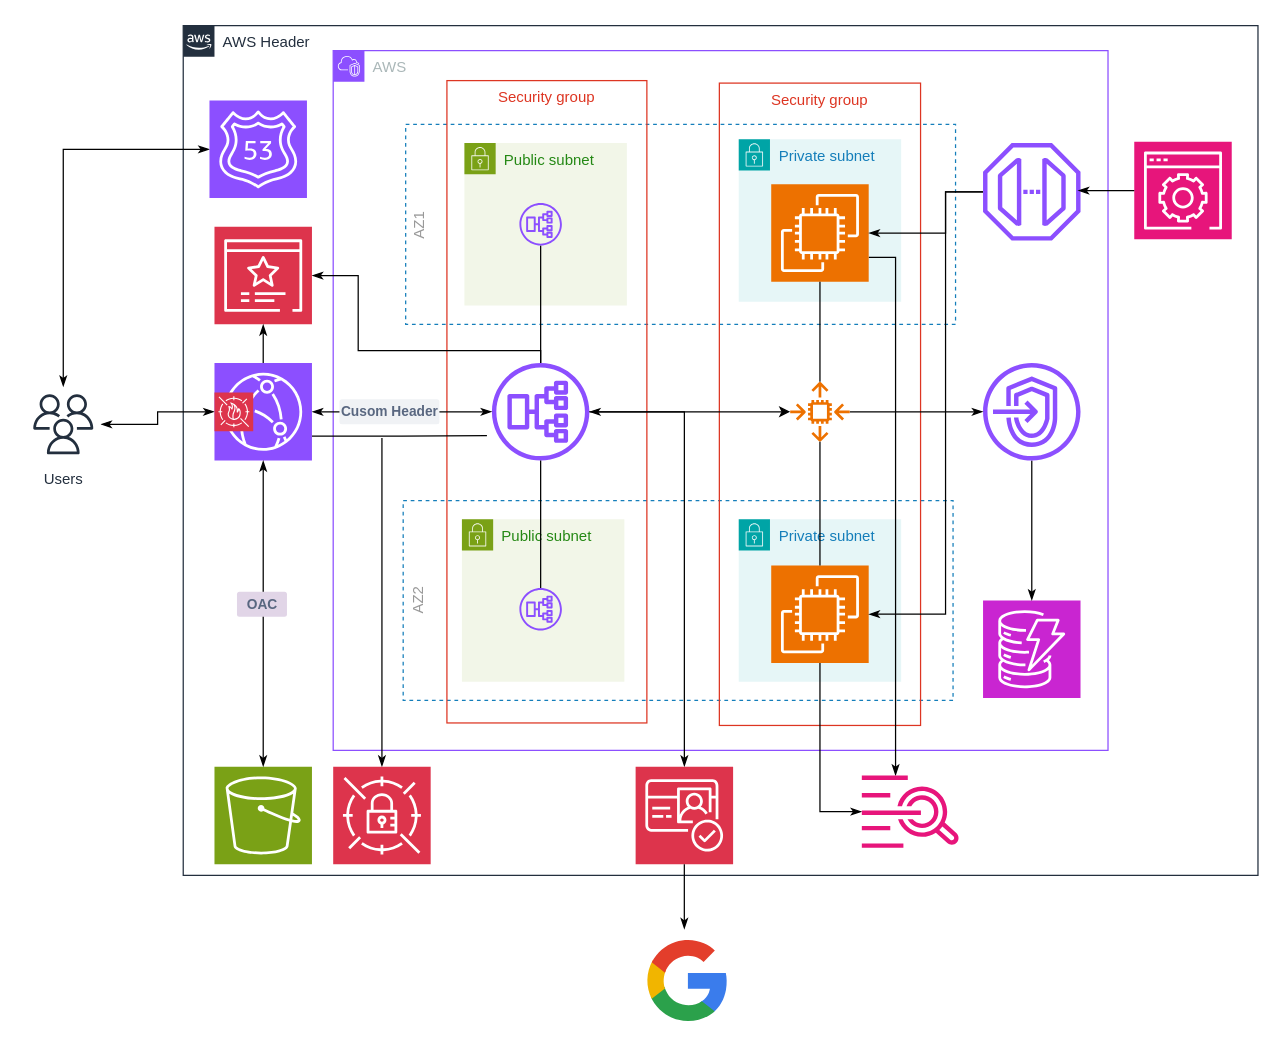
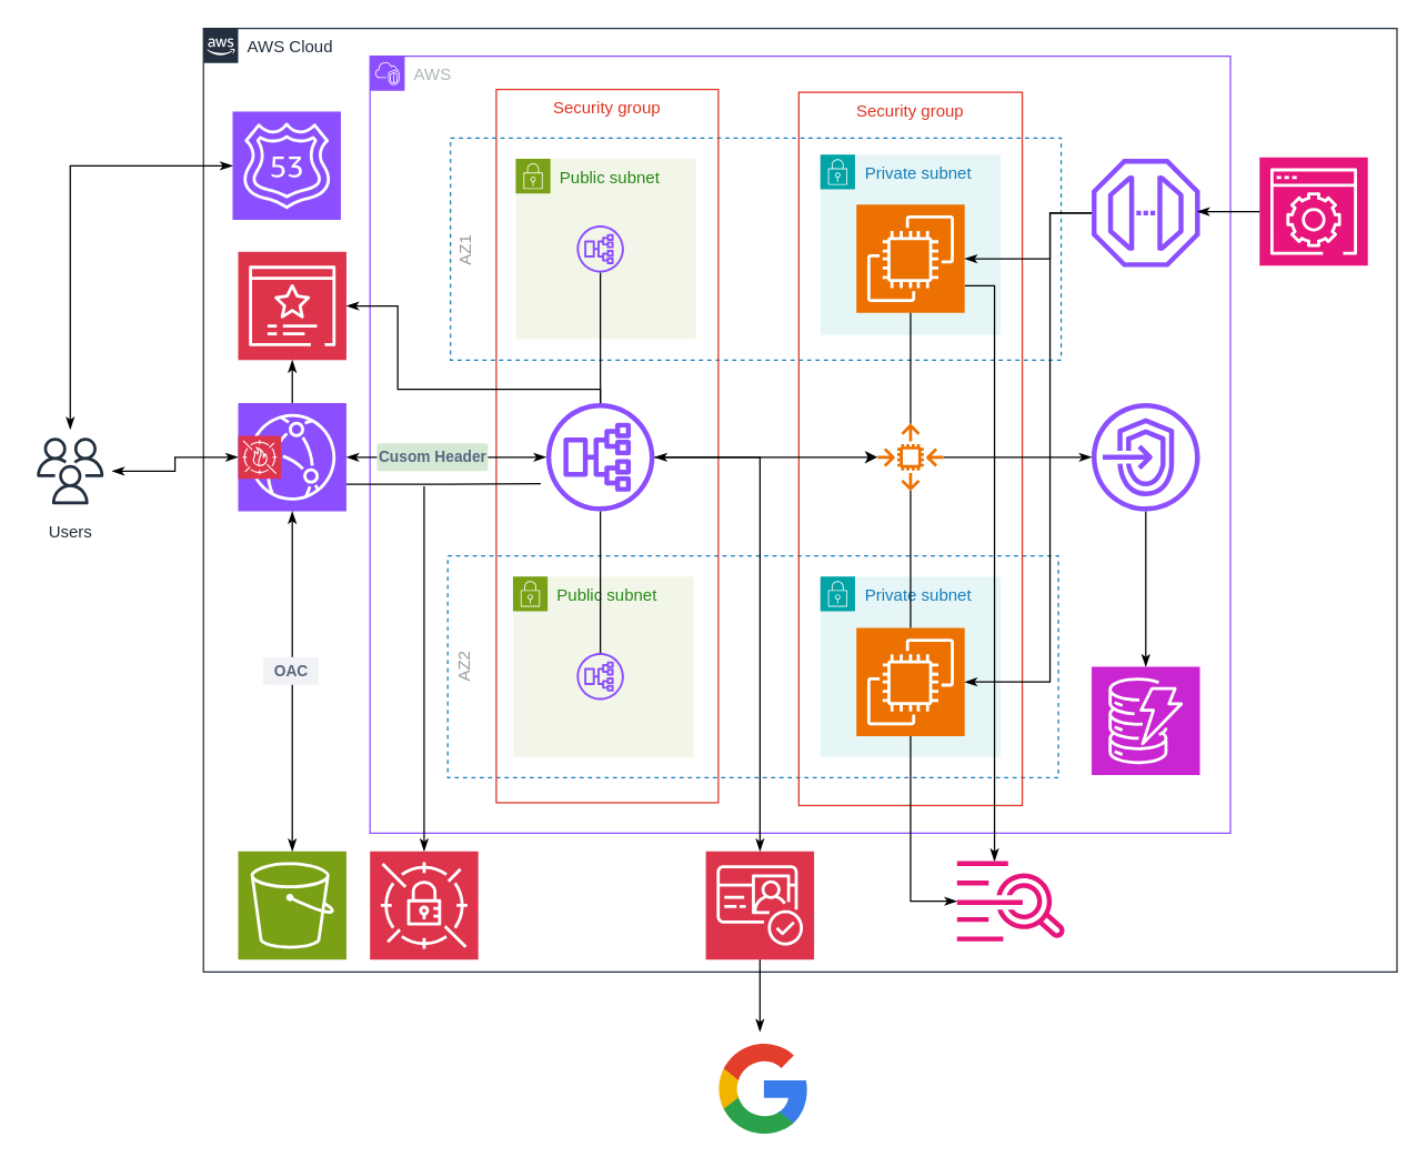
- <mxCell id="6" value="AWS Header" style="points=[[0,0],[0.25,0],[0.5,0],[0.75,0],[1,0],[1,0.25],[1,0.5],[1,0.75],[1,1],[0.75,1],[0.5,1],[0.25,1],[0,1],[0,0.75],[0,0.5],[0,0.25]];outlineConnect=0;gradientColor=none;html=1;whiteSpace=wrap;fontSize=12;fontStyle=0;container=0;pointerEvents=0;collapsible=0;recursiveResize=0;shape=mxgraph.aws4.group;grIcon=mxgraph.aws4.group_aws_cloud_alt;strokeColor=#232F3E;fillColor=none;verticalAlign=top;align=left;spacingLeft=30;fontColor=#232F3E;dashed=0;" parent="1" vertex="1"><mxGeometry x="146" y="20" width="860" height="680" as="geometry" /></mxCell>
+ <mxCell id="6" value="AWS Cloud" style="points=[[0,0],[0.25,0],[0.5,0],[0.75,0],[1,0],[1,0.25],[1,0.5],[1,0.75],[1,1],[0.75,1],[0.5,1],[0.25,1],[0,1],[0,0.75],[0,0.5],[0,0.25]];outlineConnect=0;gradientColor=none;html=1;whiteSpace=wrap;fontSize=12;fontStyle=0;container=0;pointerEvents=0;collapsible=0;recursiveResize=0;shape=mxgraph.aws4.group;grIcon=mxgraph.aws4.group_aws_cloud_alt;strokeColor=#232F3E;fillColor=none;verticalAlign=top;align=left;spacingLeft=30;fontColor=#232F3E;dashed=0;" parent="1" vertex="1"><mxGeometry x="146" y="20" width="860" height="680" as="geometry" /></mxCell>
- <mxCell id="35" value="Cusom Header" style="dashed=0;html=1;fillColor=#F0F2F5;strokeColor=none;align=center;rounded=1;arcSize=10;fontColor=#596780;fontStyle=1;fontSize=11;shadow=0;container=0;" parent="1" vertex="1"><mxGeometry x="271" y="319" width="80" height="20" as="geometry" /></mxCell>
+ <mxCell id="35" value="Cusom Header" style="dashed=0;html=1;fillColor=#d5e8d4;strokeColor=none;align=center;rounded=1;arcSize=10;fontColor=#596780;fontStyle=1;fontSize=11;shadow=0;container=0;" parent="1" vertex="1"><mxGeometry x="271" y="319" width="80" height="20" as="geometry" /></mxCell>
- <mxCell id="48" value="OAC" style="dashed=0;html=1;fillColor=#e1d5e7;strokeColor=none;align=center;rounded=1;arcSize=10;fontColor=#596780;fontStyle=1;fontSize=11;shadow=0;container=0;" parent="1" vertex="1"><mxGeometry x="189" y="473" width="40" height="20" as="geometry" /></mxCell>
+ <mxCell id="48" value="OAC" style="dashed=0;html=1;fillColor=#F0F2F5;strokeColor=none;align=center;rounded=1;arcSize=10;fontColor=#596780;fontStyle=1;fontSize=11;shadow=0;container=0;" parent="1" vertex="1"><mxGeometry x="189" y="473" width="40" height="20" as="geometry" /></mxCell>
